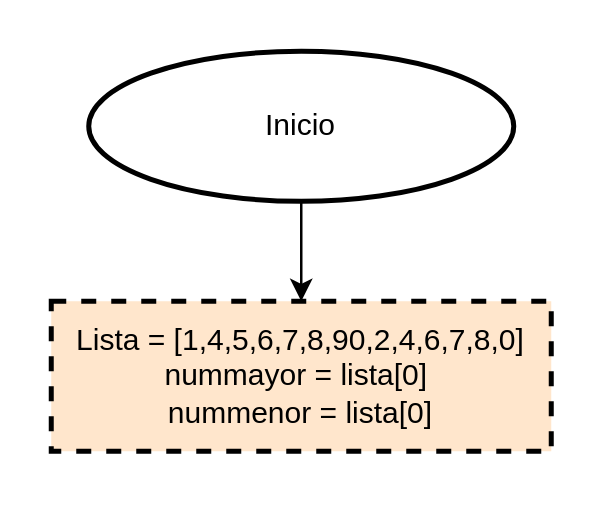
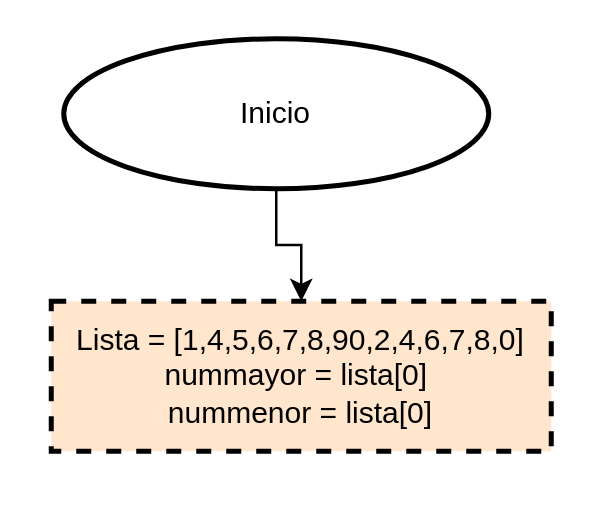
- <mxCell id="3" value="Inicio" style="strokeWidth=2;html=1;shape=mxgraph.flowchart.start_1;whiteSpace=wrap;" vertex="1" parent="1"><mxGeometry x="35" y="20" width="170" height="60" as="geometry" /></mxCell>
+ <mxCell id="3" value="Inicio" style="strokeWidth=2;html=1;shape=mxgraph.flowchart.start_1;whiteSpace=wrap;" vertex="1" parent="1"><mxGeometry x="25" y="15" width="170" height="60" as="geometry" /></mxCell>
